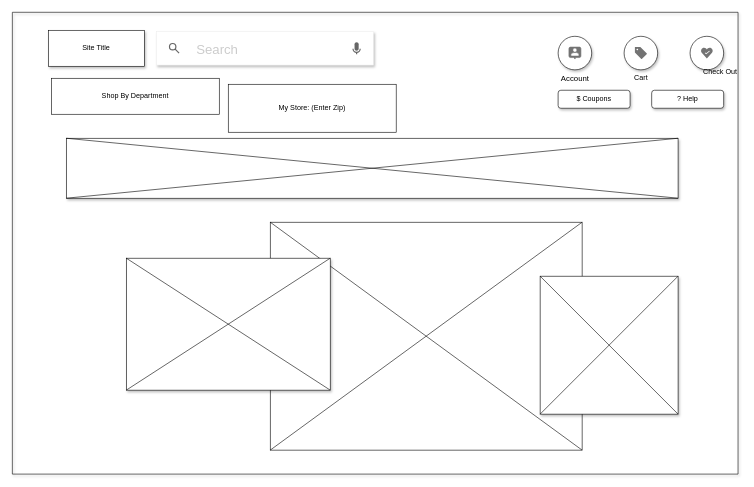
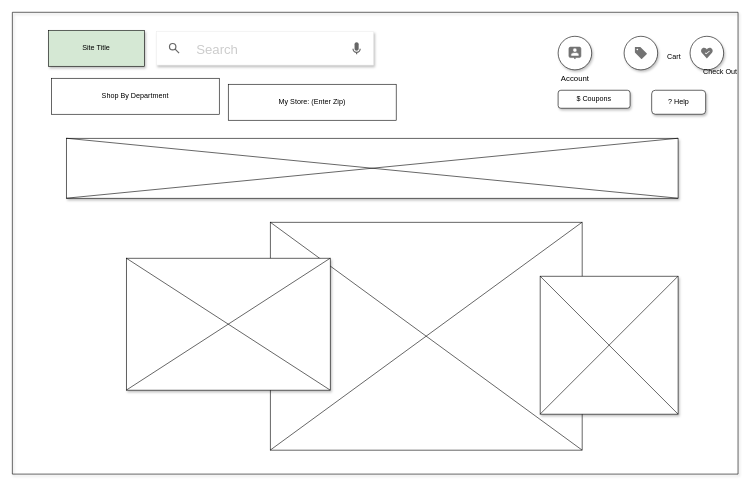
- <mxCell id="2" value="Site Title" style="rounded=0;whiteSpace=wrap;html=1;shadow=1;" parent="1" vertex="1"><mxGeometry x="80" y="50" width="160" height="60" as="geometry" /></mxCell>
+ <mxCell id="2" value="Site Title" style="rounded=0;whiteSpace=wrap;html=1;shadow=1;fillColor=#d5e8d4;" parent="1" vertex="1"><mxGeometry x="80" y="50" width="160" height="60" as="geometry" /></mxCell>
- <mxCell id="28" value="Cart" style="text;html=1;align=center;verticalAlign=middle;resizable=0;points=[];autosize=1;strokeColor=none;fillColor=none;" parent="15" vertex="1"><mxGeometry x="1028" y="100" width="40" height="20" as="geometry" /></mxCell>
+ <mxCell id="28" value="Cart" style="text;html=1;align=center;verticalAlign=middle;resizable=0;points=[];autosize=1;strokeColor=none;fillColor=none;" parent="15" vertex="1"><mxGeometry x="1083" y="65" width="40" height="20" as="geometry" /></mxCell>
- <mxCell id="30" value="? Help" style="rounded=1;whiteSpace=wrap;html=1;shadow=1;" parent="15" vertex="1"><mxGeometry x="1066" y="130" width="120" height="30" as="geometry" /></mxCell>
+ <mxCell id="30" value="? Help" style="rounded=1;whiteSpace=wrap;html=1;shadow=1;" parent="15" vertex="1"><mxGeometry x="1066" y="130" width="90" height="40" as="geometry" /></mxCell>
- <mxCell id="7" value="My Store: (Enter Zip)" style="rounded=0;whiteSpace=wrap;html=1;shadow=0;" parent="1" vertex="1"><mxGeometry x="380" y="140" width="280" height="80" as="geometry" /></mxCell>
+ <mxCell id="7" value="My Store: (Enter Zip)" style="rounded=0;whiteSpace=wrap;html=1;shadow=0;" parent="1" vertex="1"><mxGeometry x="380" y="140" width="280" height="60" as="geometry" /></mxCell>
